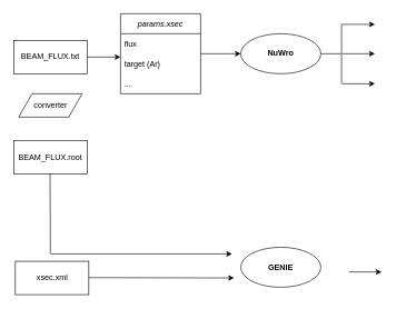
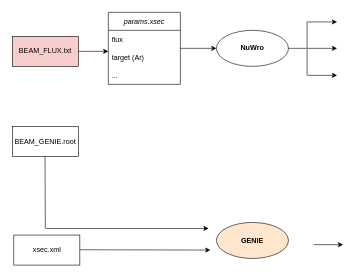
- <mxCell id="5" value="BEAM_FLUX.txt" style="rounded=0;whiteSpace=wrap;html=1;" vertex="1" parent="1"><mxGeometry x="20" y="60" width="110" height="50" as="geometry" /></mxCell>
+ <mxCell id="5" value="BEAM_FLUX.txt" style="rounded=0;whiteSpace=wrap;html=1;fillColor=#f8cecc;" vertex="1" parent="1"><mxGeometry x="20" y="60" width="110" height="50" as="geometry" /></mxCell>
- <mxCell id="3" value="converter" style="shape=parallelogram;perimeter=parallelogramPerimeter;whiteSpace=wrap;html=1;fixedSize=1;rounded=0;" vertex="1" parent="1"><mxGeometry x="27.5" y="140" width="95" height="35" as="geometry" /></mxCell>
- <mxCell id="2" value="BEAM_FLUX.root" style="rounded=0;whiteSpace=wrap;html=1;" vertex="1" parent="1"><mxGeometry x="20" y="210" width="110" height="50" as="geometry" /></mxCell>
+ <mxCell id="2" value="BEAM_GENIE.root" style="rounded=0;whiteSpace=wrap;html=1;" vertex="1" parent="1"><mxGeometry x="20" y="210" width="110" height="50" as="geometry" /></mxCell>
- <mxCell id="17" value="&lt;span style=&quot;font-style: normal&quot;&gt;&lt;b&gt;GENIE&lt;/b&gt;&lt;/span&gt;" style="ellipse;whiteSpace=wrap;html=1;fontStyle=2;startSize=30;" vertex="1" parent="1"><mxGeometry x="360" y="370" width="120" height="60" as="geometry" /></mxCell>
+ <mxCell id="17" value="&lt;span style=&quot;font-style: normal&quot;&gt;&lt;b&gt;GENIE&lt;/b&gt;&lt;/span&gt;" style="ellipse;whiteSpace=wrap;html=1;fontStyle=2;startSize=30;fillColor=#ffe6cc;" vertex="1" parent="1"><mxGeometry x="360" y="370" width="120" height="60" as="geometry" /></mxCell>
